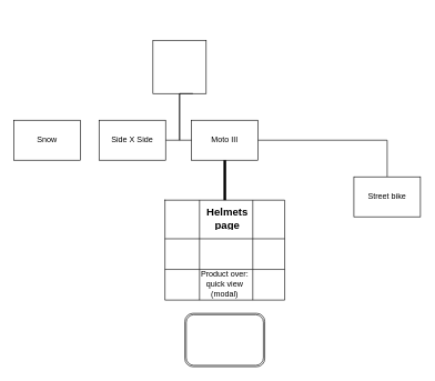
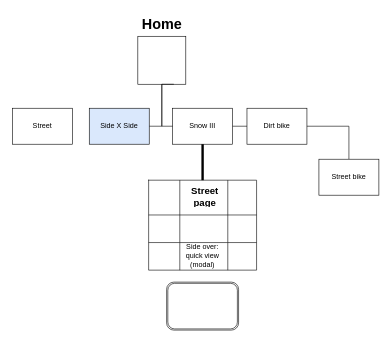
+ <mxCell id="3" value="Home" style="text;strokeColor=none;fillColor=none;html=1;fontSize=24;fontStyle=1;verticalAlign=middle;align=center;" parent="1" vertex="1"><mxGeometry x="219" y="20" width="100" height="40" as="geometry" /></mxCell>
- <mxCell id="5" value="Snow" style="whiteSpace=wrap;html=1;align=center;verticalAlign=middle;treeFolding=1;treeMoving=1;" parent="1" vertex="1"><mxGeometry x="20" y="180" width="100" height="60" as="geometry" /></mxCell>
+ <mxCell id="5" value="Street" style="whiteSpace=wrap;html=1;align=center;verticalAlign=middle;treeFolding=1;treeMoving=1;" parent="1" vertex="1"><mxGeometry x="20" y="180" width="100" height="60" as="geometry" /></mxCell>
- <mxCell id="6" value="Side X Side" style="whiteSpace=wrap;html=1;align=center;verticalAlign=middle;treeFolding=1;treeMoving=1;" parent="1" vertex="1"><mxGeometry x="148" y="180" width="100" height="60" as="geometry" /></mxCell>
+ <mxCell id="6" value="Side X Side" style="whiteSpace=wrap;html=1;align=center;verticalAlign=middle;treeFolding=1;treeMoving=1;fillColor=#dae8fc;" parent="1" vertex="1"><mxGeometry x="148" y="180" width="100" height="60" as="geometry" /></mxCell>
- <mxCell id="8" value="Moto III" style="whiteSpace=wrap;html=1;align=center;verticalAlign=middle;treeFolding=1;treeMoving=1;" parent="1" vertex="1"><mxGeometry x="287" y="180" width="100" height="60" as="geometry" /></mxCell>
+ <mxCell id="8" value="Snow III" style="whiteSpace=wrap;html=1;align=center;verticalAlign=middle;treeFolding=1;treeMoving=1;" parent="1" vertex="1"><mxGeometry x="287" y="180" width="100" height="60" as="geometry" /></mxCell>
+ <mxCell id="9" value="Dirt bike" style="whiteSpace=wrap;html=1;align=center;verticalAlign=middle;treeFolding=1;treeMoving=1;" parent="1" vertex="1"><mxGeometry x="411" y="180" width="100" height="60" as="geometry" /></mxCell>
- <mxCell id="24" value="&lt;b style=&quot;font-size: 16px&quot;&gt;Helmets &lt;br&gt;&lt;font style=&quot;font-size: 16px&quot;&gt;page&lt;/font&gt;&lt;/b&gt;" style="text;html=1;strokeColor=none;fillColor=none;align=center;verticalAlign=middle;whiteSpace=wrap;overflow=hidden;" parent="1" vertex="1"><mxGeometry x="301" y="306" width="80" height="40" as="geometry" /></mxCell>
+ <mxCell id="24" value="&lt;b style=&quot;font-size: 16px&quot;&gt;Street &lt;br&gt;&lt;font style=&quot;font-size: 16px&quot;&gt;page&lt;/font&gt;&lt;/b&gt;" style="text;html=1;strokeColor=none;fillColor=none;align=center;verticalAlign=middle;whiteSpace=wrap;overflow=hidden;" parent="1" vertex="1"><mxGeometry x="301" y="306" width="80" height="40" as="geometry" /></mxCell>
- <mxCell id="26" value="Product over:&lt;br&gt;quick view (modal)" style="text;html=1;strokeColor=none;fillColor=none;align=center;verticalAlign=middle;whiteSpace=wrap;overflow=hidden;" parent="1" vertex="1"><mxGeometry x="297" y="401" width="80" height="50" as="geometry" /></mxCell>
+ <mxCell id="26" value="Side over:&lt;br&gt;quick view (modal)" style="text;html=1;strokeColor=none;fillColor=none;align=center;verticalAlign=middle;whiteSpace=wrap;overflow=hidden;" parent="1" vertex="1"><mxGeometry x="297" y="401" width="80" height="50" as="geometry" /></mxCell>
